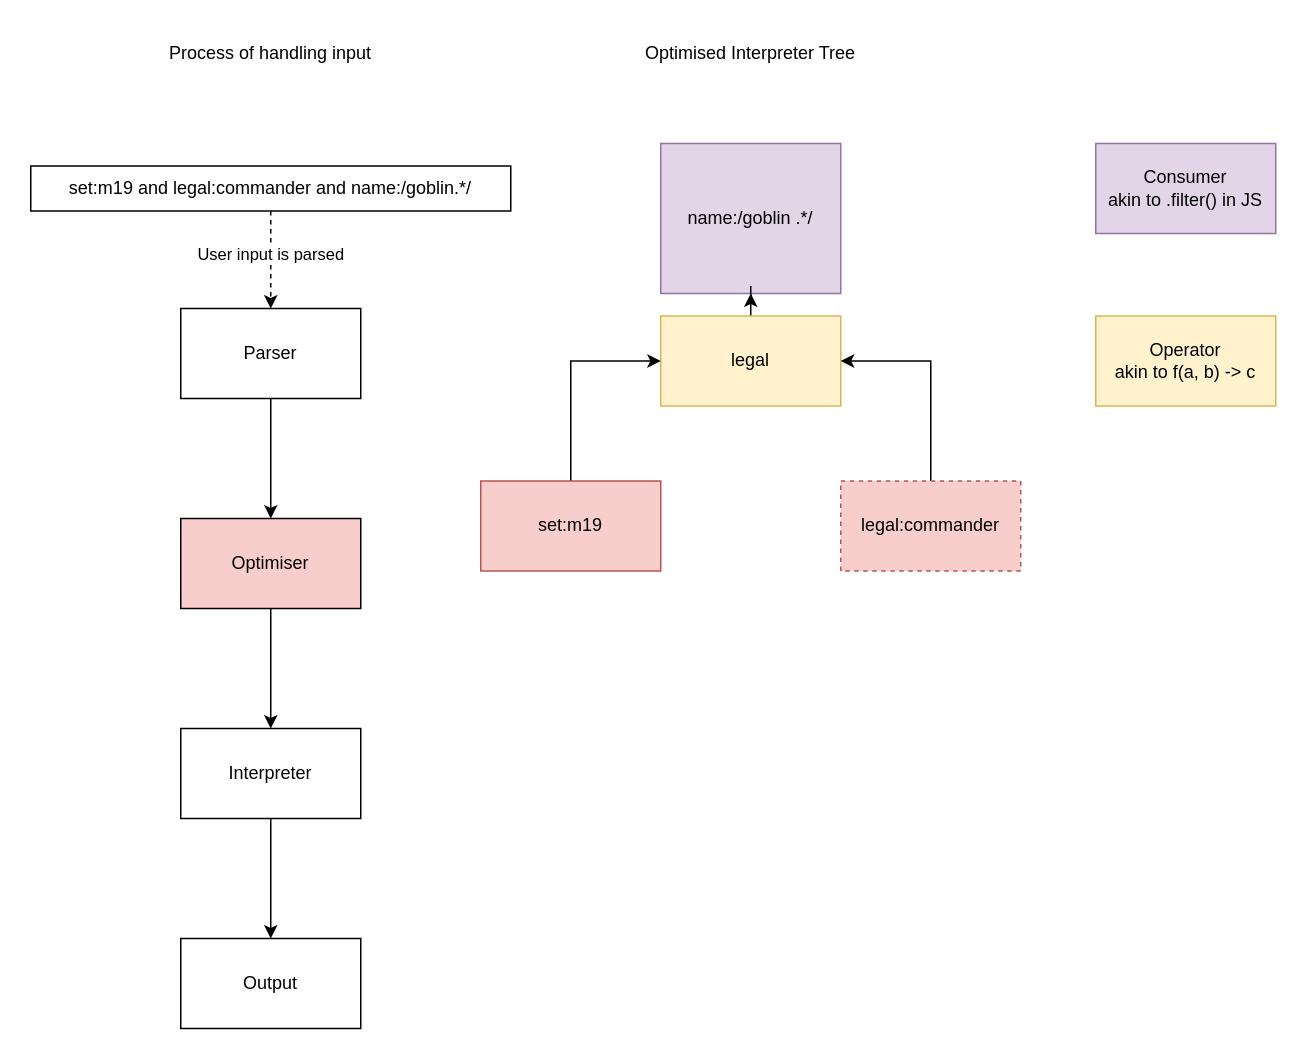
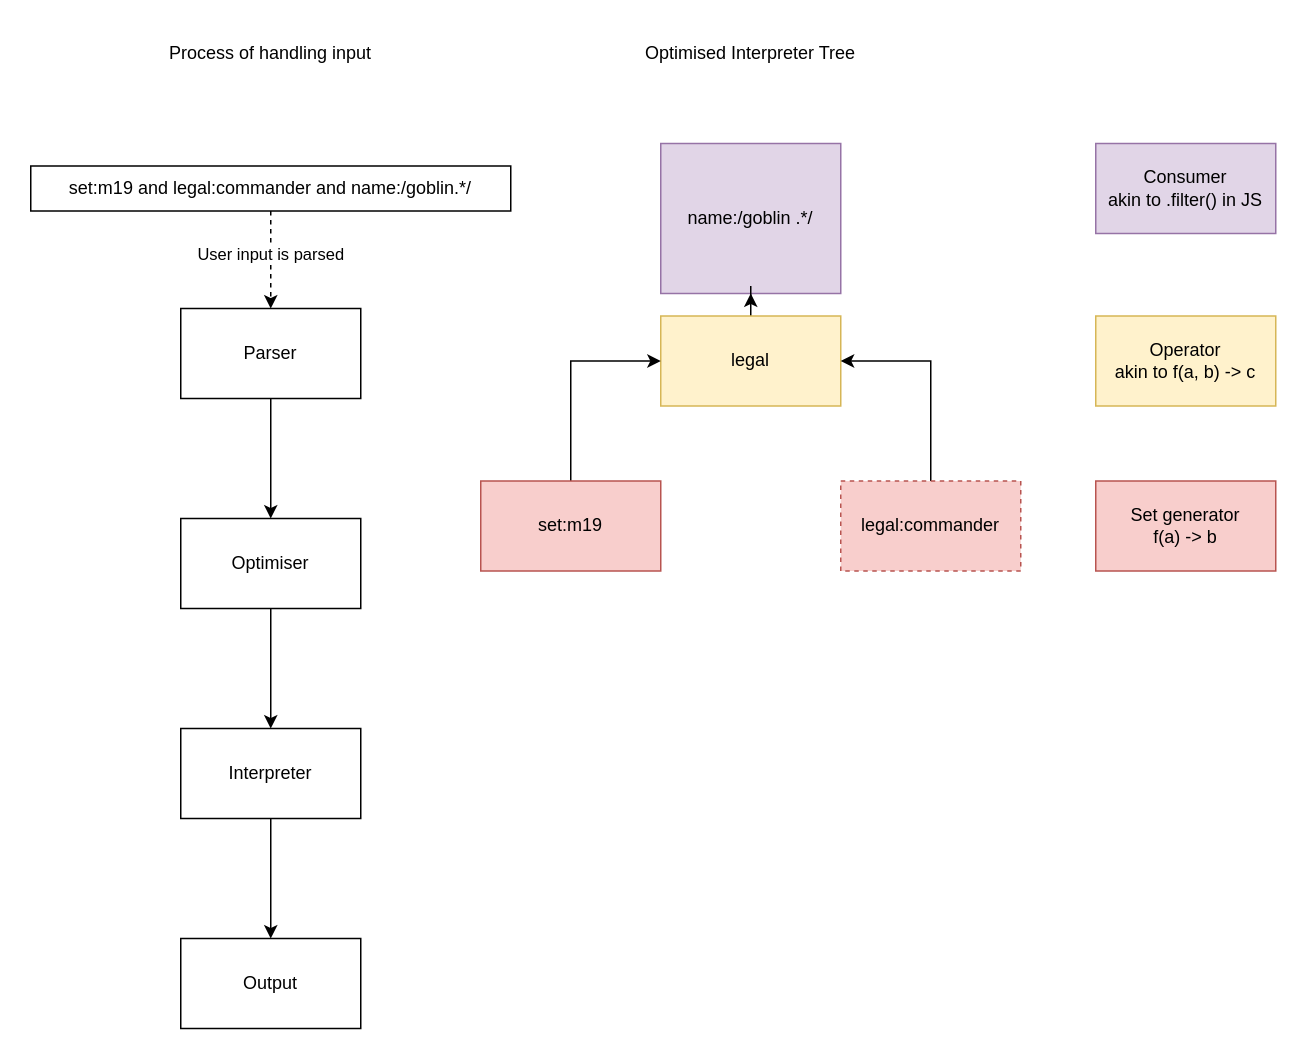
+ <mxCell id="23" value="&lt;div&gt;Set generator&lt;/div&gt;&lt;div&gt;f(a) -&amp;gt; b&lt;/div&gt;" style="rounded=0;whiteSpace=wrap;html=1;fillColor=#f8cecc;strokeColor=#b85450;" vertex="1" parent="1"><mxGeometry x="730" y="320" width="120" height="60" as="geometry" /></mxCell>
- <mxCell id="8" value="Optimiser" style="whiteSpace=wrap;html=1;rounded=0;fillColor=#f8cecc;" vertex="1" parent="1"><mxGeometry x="120" y="345" width="120" height="60" as="geometry" /></mxCell>
+ <mxCell id="8" value="Optimiser" style="whiteSpace=wrap;html=1;rounded=0;" vertex="1" parent="1"><mxGeometry x="120" y="345" width="120" height="60" as="geometry" /></mxCell>
